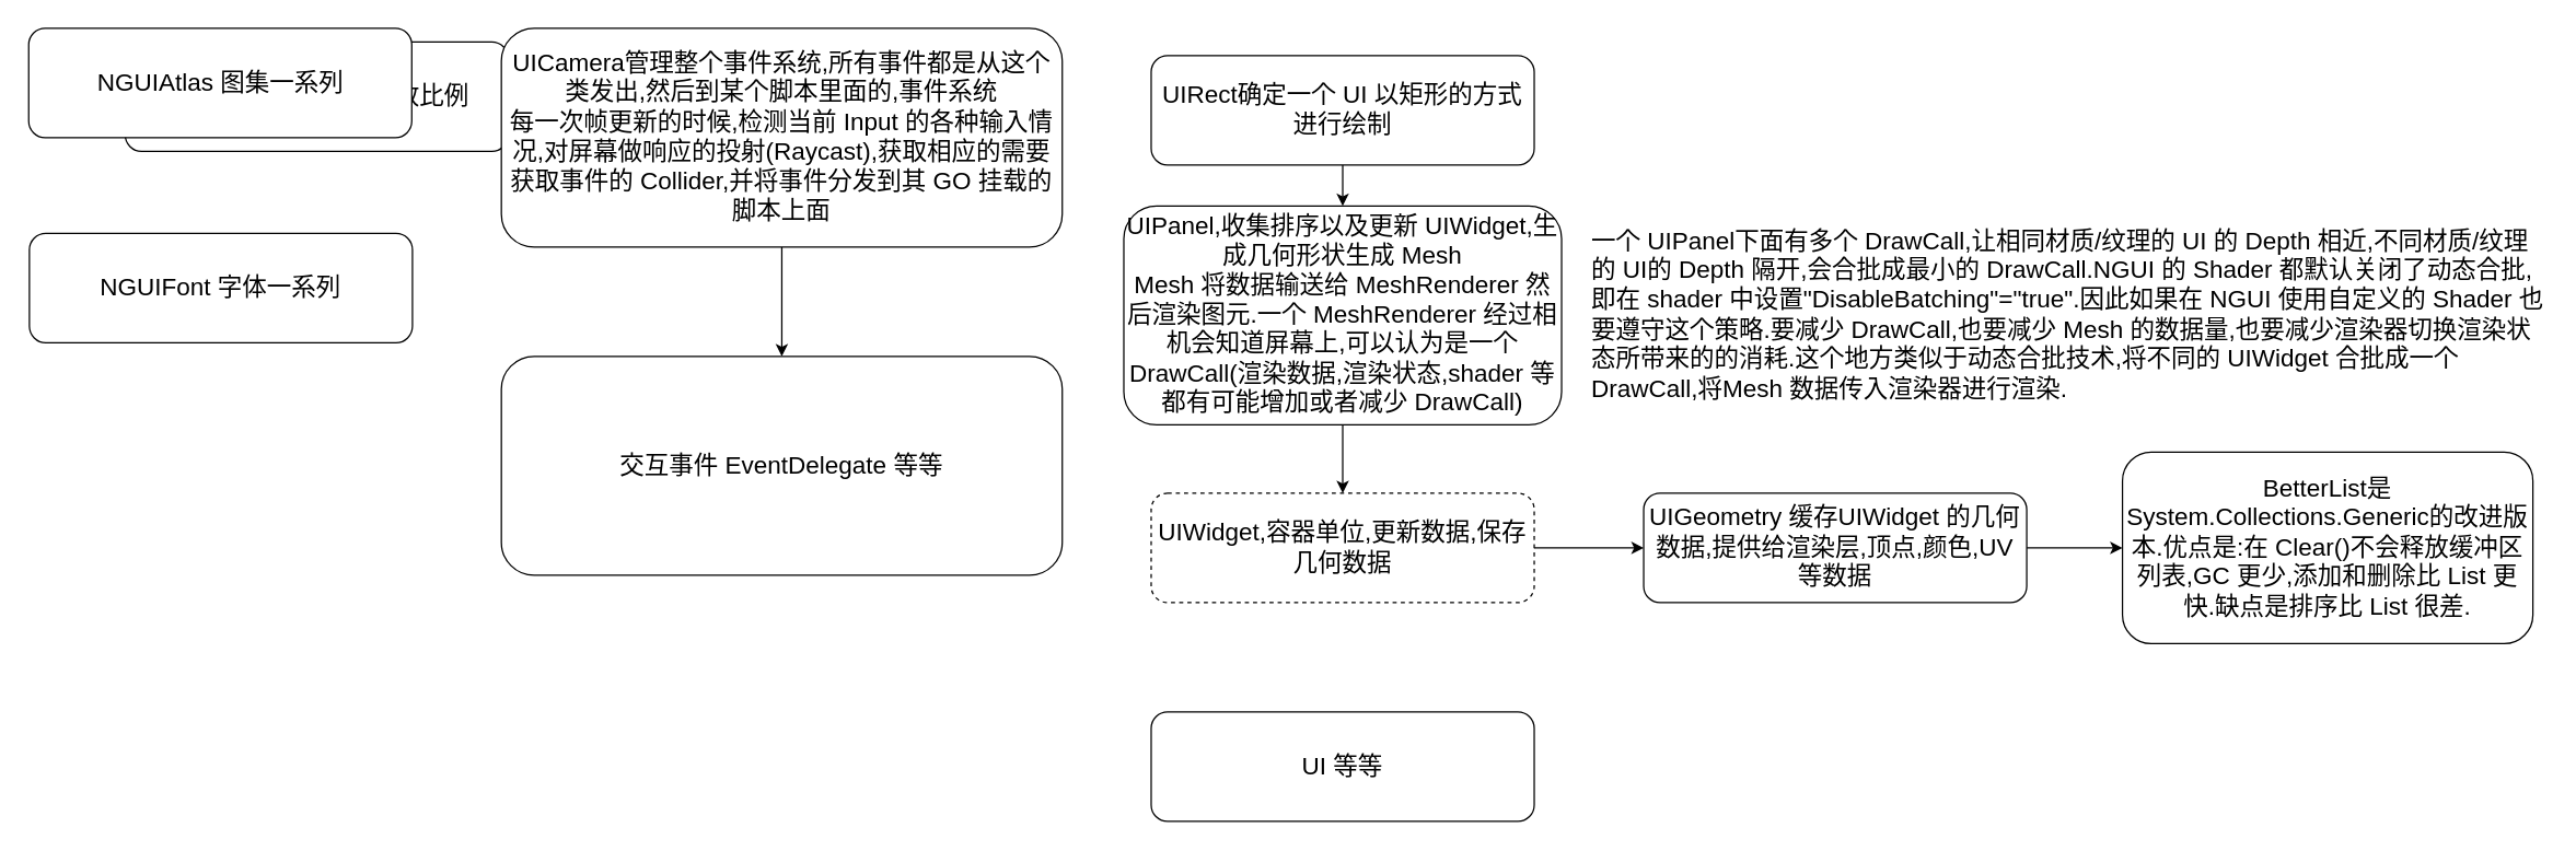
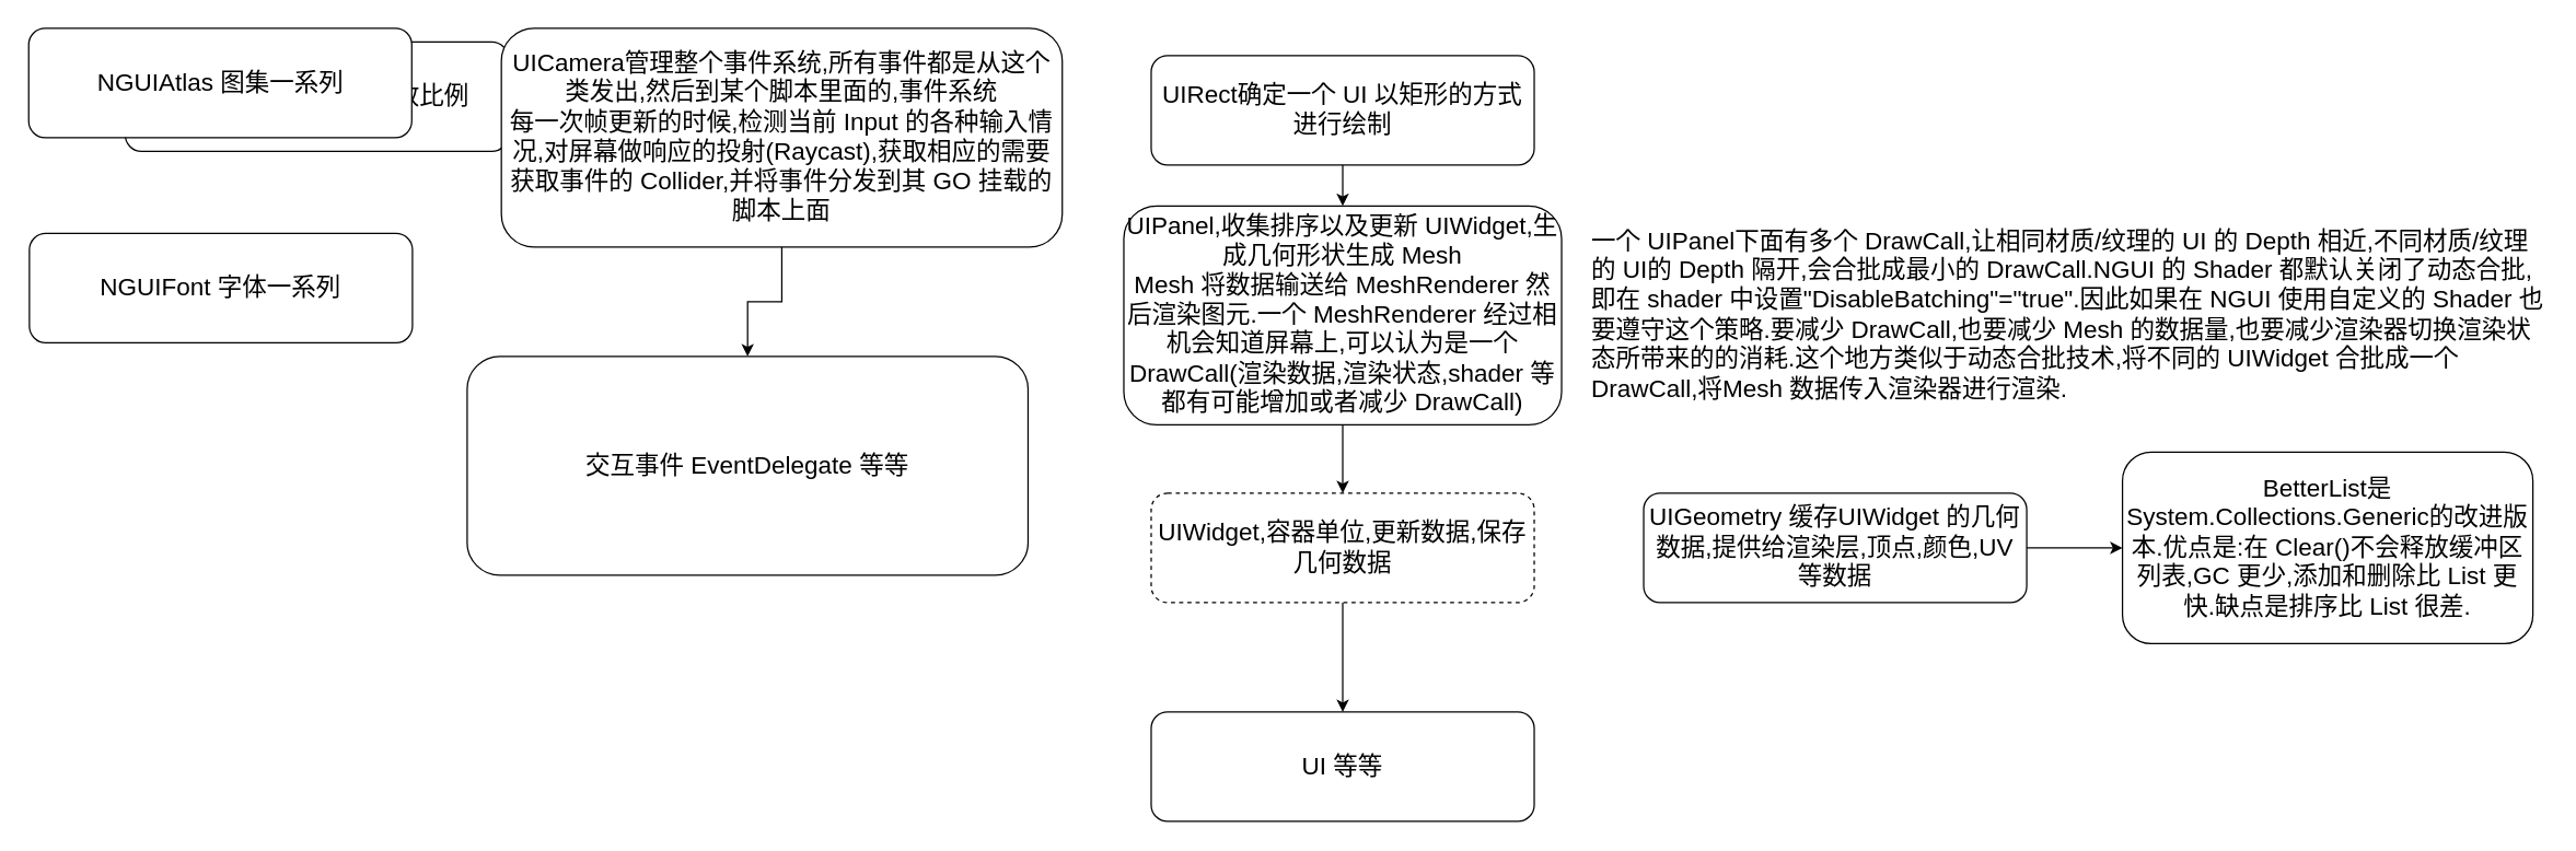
- <mxCell id="15" value="交互事件 EventDelegate 等等" style="rounded=1;whiteSpace=wrap;html=1;fontSize=18;" vertex="1" parent="1"><mxGeometry x="366" y="260" width="410" height="160" as="geometry" /></mxCell>
+ <mxCell id="15" value="交互事件 EventDelegate 等等" style="rounded=1;whiteSpace=wrap;html=1;fontSize=18;" vertex="1" parent="1"><mxGeometry x="341" y="260" width="410" height="160" as="geometry" /></mxCell>
- <mxCell id="8" value="" style="edgeStyle=orthogonalEdgeStyle;rounded=0;orthogonalLoop=1;jettySize=auto;html=1;" edge="1" parent="1" source="9" target="12"><mxGeometry relative="1" as="geometry" /></mxCell>
+ <mxCell id="8" value="" style="edgeStyle=orthogonalEdgeStyle;rounded=0;orthogonalLoop=1;jettySize=auto;html=1;" edge="1" parent="1" source="9" target="10"><mxGeometry relative="1" as="geometry" /></mxCell>
